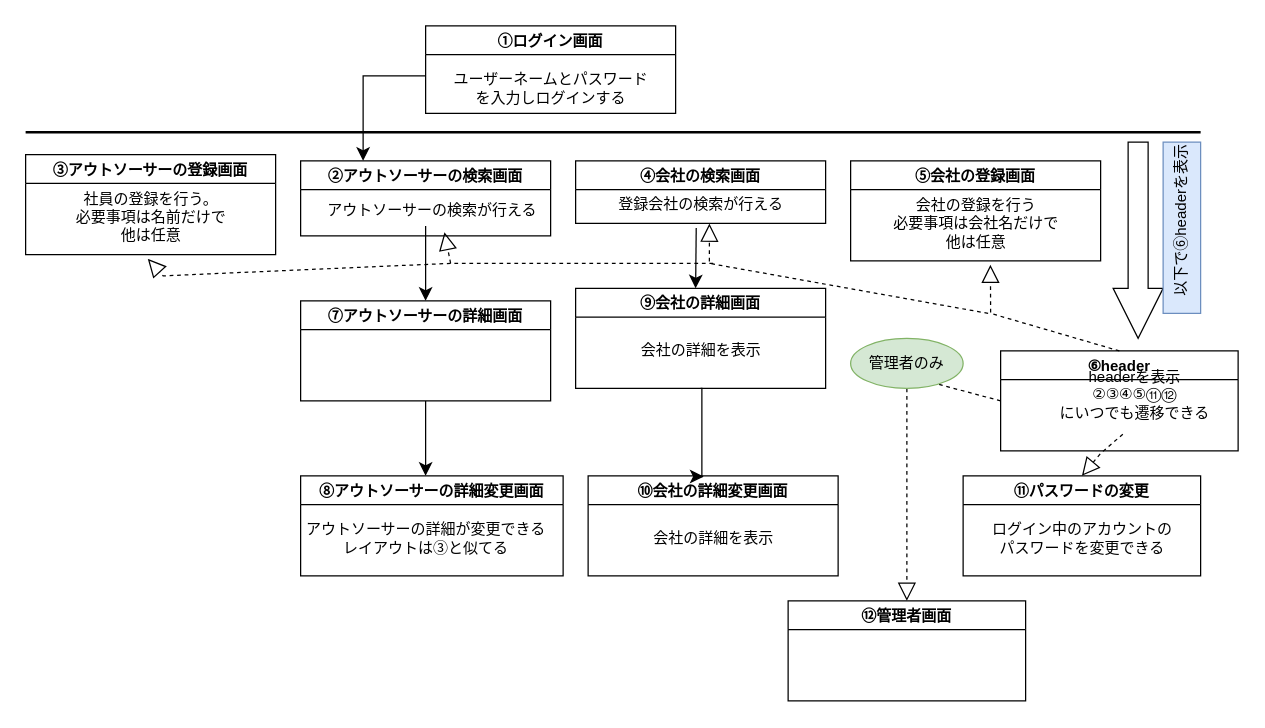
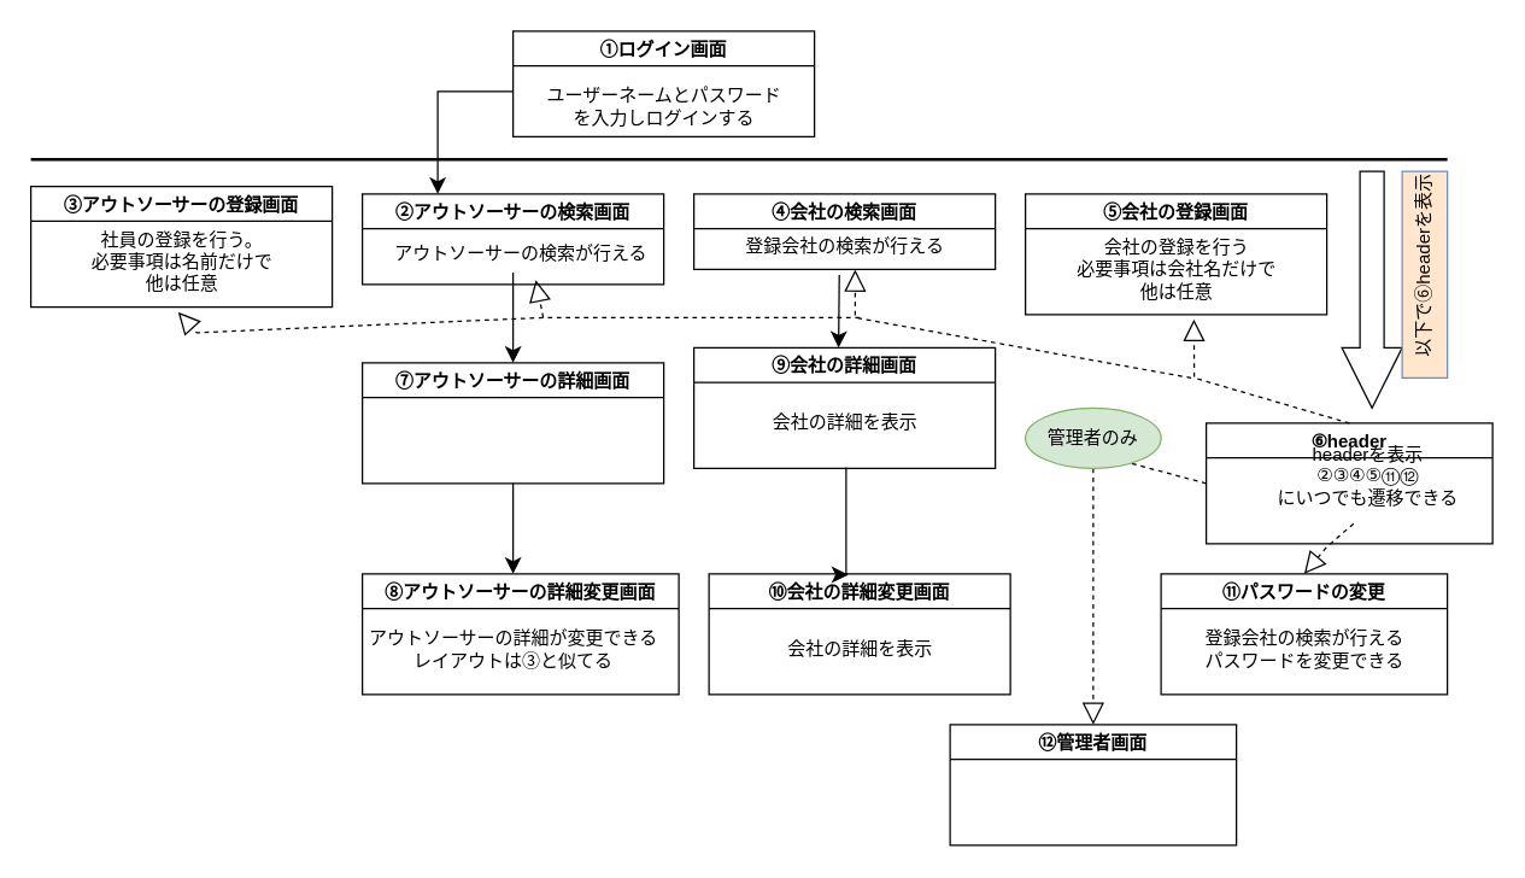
- <mxCell id="17" value="&lt;div style=&quot;&quot;&gt;&lt;span style=&quot;background-color: initial;&quot;&gt;以下で⑥headerを表示&lt;/span&gt;&lt;/div&gt;" style="rounded=0;whiteSpace=wrap;html=1;align=right;fillColor=#dae8fc;strokeColor=#6c8ebf;horizontal=0;" vertex="1" parent="1"><mxGeometry x="930" y="113" width="30" height="137" as="geometry" /></mxCell>
+ <mxCell id="17" value="&lt;div style=&quot;&quot;&gt;&lt;span style=&quot;background-color: initial;&quot;&gt;以下で⑥headerを表示&lt;/span&gt;&lt;/div&gt;" style="rounded=0;whiteSpace=wrap;html=1;align=right;fillColor=#ffe6cc;strokeColor=#6c8ebf;horizontal=0;" vertex="1" parent="1"><mxGeometry x="930" y="113" width="30" height="137" as="geometry" /></mxCell>
- <mxCell id="34" value="ログイン中のアカウントの&lt;br&gt;パスワードを変更できる" style="text;html=1;align=center;verticalAlign=middle;resizable=0;points=[];autosize=1;strokeColor=none;fillColor=none;" vertex="1" parent="33"><mxGeometry x="10" y="30" width="170" height="40" as="geometry" /></mxCell>
+ <mxCell id="34" value="登録会社の検索が行える&lt;br&gt;パスワードを変更できる" style="text;html=1;align=center;verticalAlign=middle;resizable=0;points=[];autosize=1;strokeColor=none;fillColor=none;" vertex="1" parent="33"><mxGeometry x="10" y="30" width="170" height="40" as="geometry" /></mxCell>
